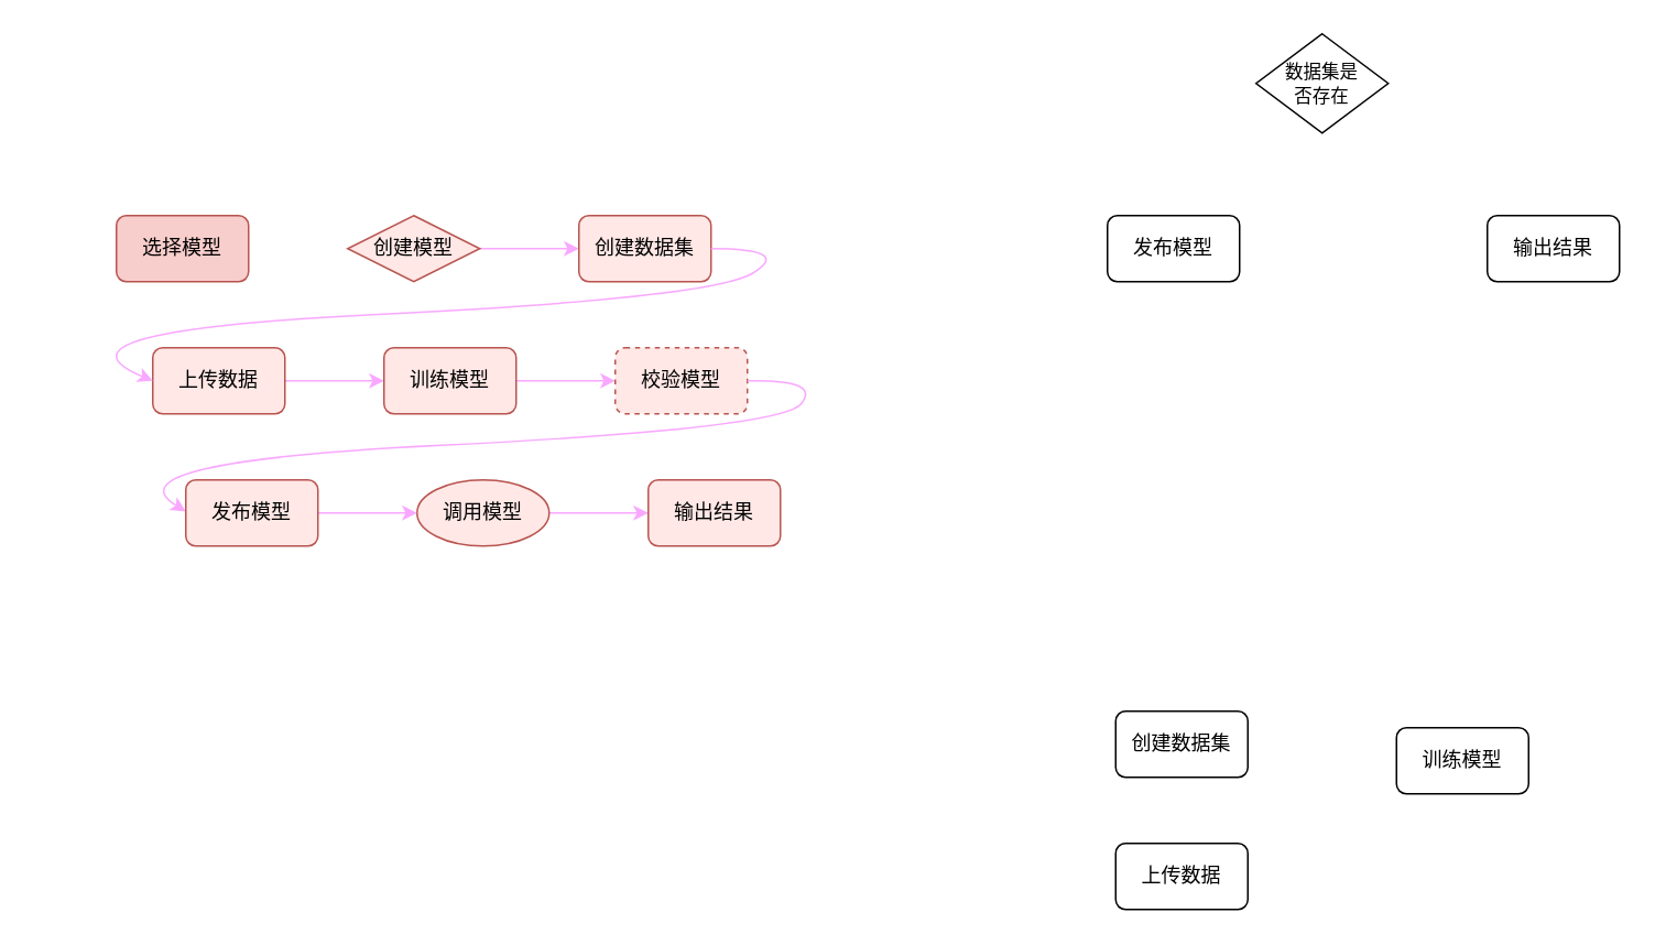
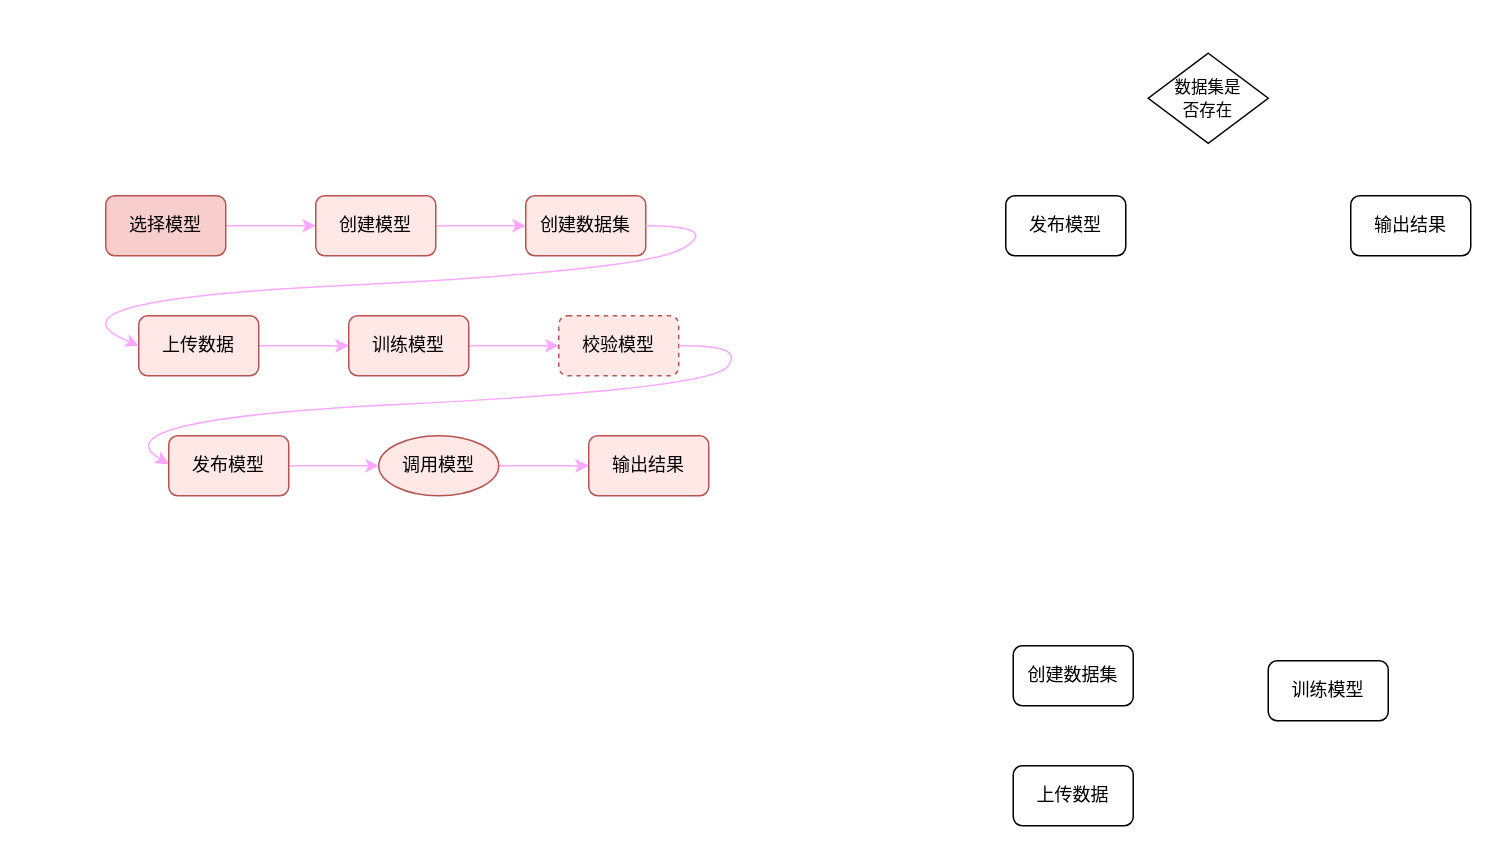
- <mxCell id="6" value="&lt;font style=&quot;font-size: 11px&quot;&gt;数据集是&lt;br&gt;否存在&lt;/font&gt;" style="rhombus;whiteSpace=wrap;html=1;" vertex="1" parent="1"><mxGeometry x="760" y="20" width="80" height="60" as="geometry" /></mxCell>
+ <mxCell id="6" value="&lt;font style=&quot;font-size: 11px&quot;&gt;数据集是&lt;br&gt;否存在&lt;/font&gt;" style="rhombus;whiteSpace=wrap;html=1;" vertex="1" parent="1"><mxGeometry x="765" y="35" width="80" height="60" as="geometry" /></mxCell>
+ <mxCell id="2" style="edgeStyle=orthogonalEdgeStyle;rounded=0;orthogonalLoop=1;jettySize=auto;html=1;exitX=1;exitY=0.5;exitDx=0;exitDy=0;entryX=0;entryY=0.5;entryDx=0;entryDy=0;fontSize=11;strokeColor=#F9A8FF;" edge="1" parent="1" source="3" target="11"><mxGeometry relative="1" as="geometry" /></mxCell>
- <mxCell id="11" value="创建模型" style="rhombus;whiteSpace=wrap;html=1;fillColor=#FFE8E6;strokeColor=#b85450;" vertex="1" parent="1"><mxGeometry x="210" y="130" width="80" height="40" as="geometry" /></mxCell>
+ <mxCell id="11" value="创建模型" style="rounded=1;whiteSpace=wrap;html=1;fillColor=#FFE8E6;strokeColor=#b85450;" vertex="1" parent="1"><mxGeometry x="210" y="130" width="80" height="40" as="geometry" /></mxCell>
